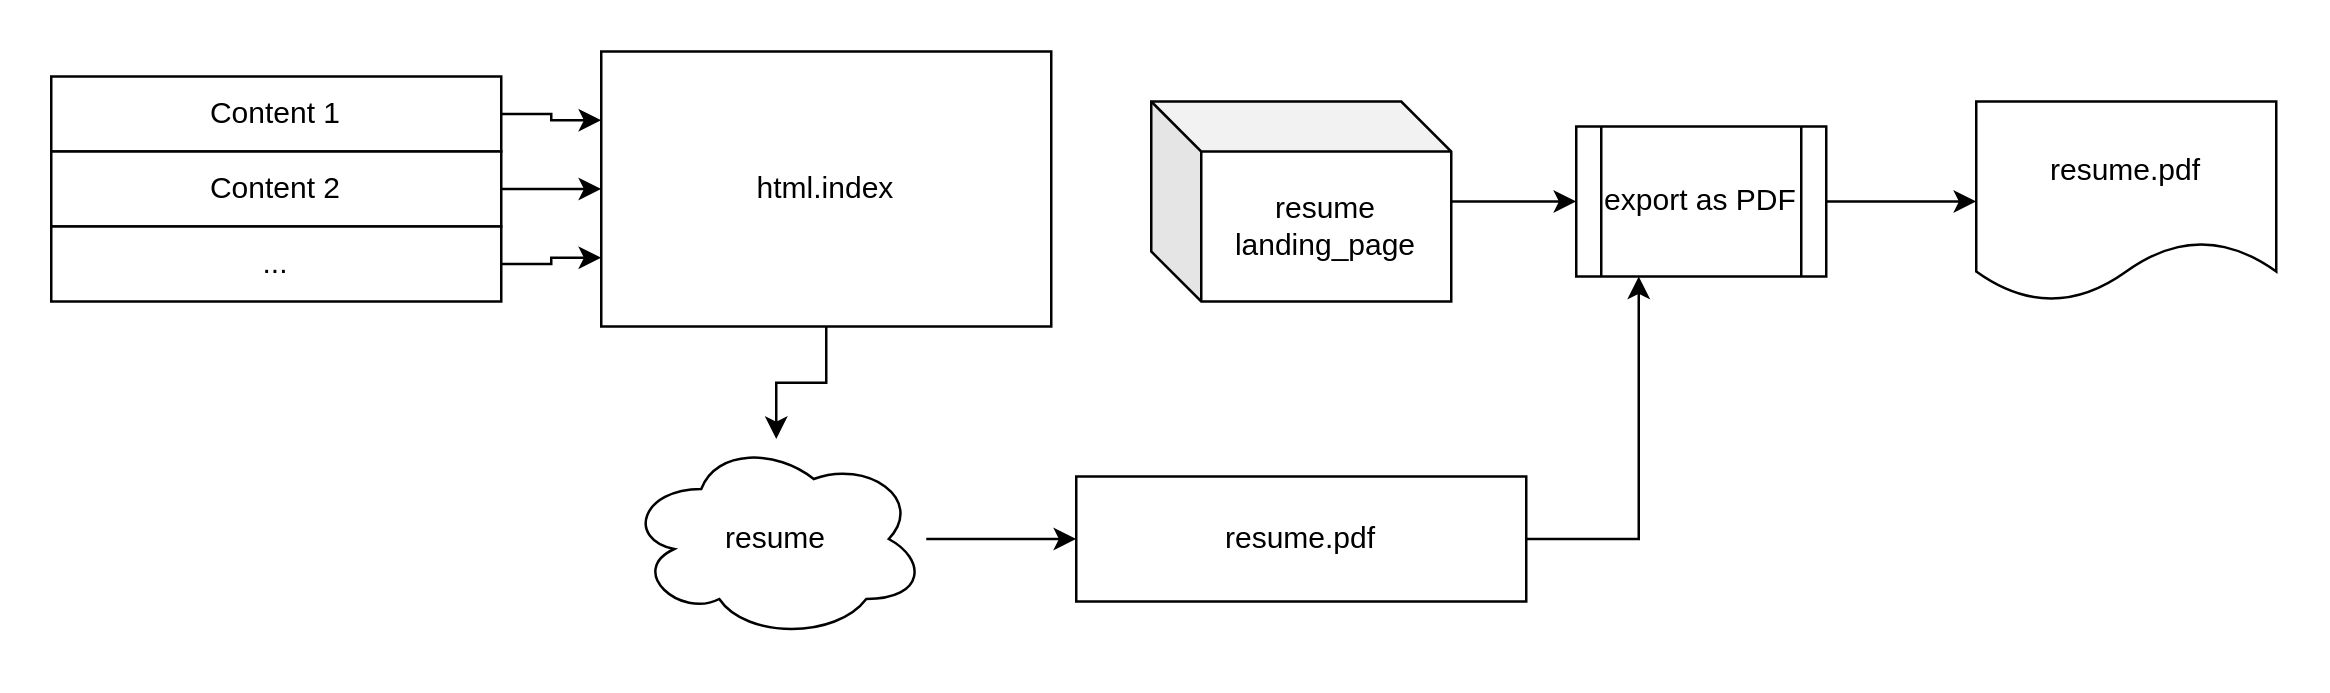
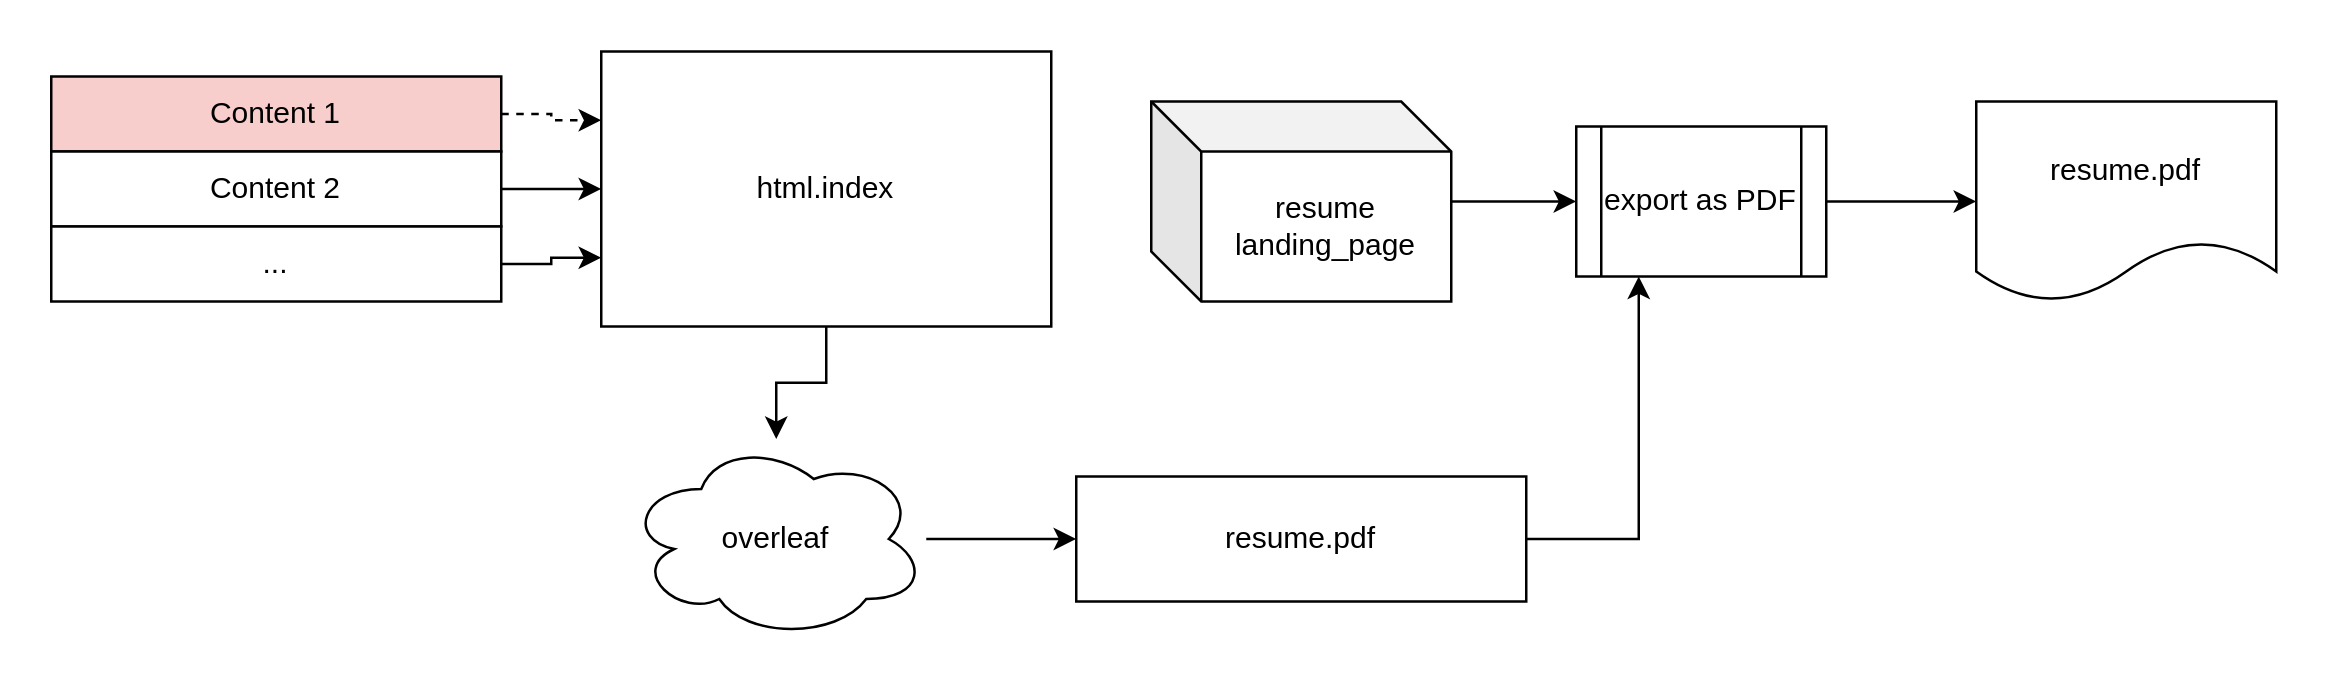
- <mxCell id="6" value="Content 1" style="rounded=0;whiteSpace=wrap;html=1;" vertex="1" parent="1"><mxGeometry x="20" y="30" width="180" height="30" as="geometry" /></mxCell>
+ <mxCell id="6" value="Content 1" style="rounded=0;whiteSpace=wrap;html=1;fillColor=#f8cecc;" vertex="1" parent="1"><mxGeometry x="20" y="30" width="180" height="30" as="geometry" /></mxCell>
- <mxCell id="5" style="edgeStyle=orthogonalEdgeStyle;rounded=0;orthogonalLoop=1;jettySize=auto;html=1;entryX=0;entryY=0.25;entryDx=0;entryDy=0;" edge="1" parent="1" source="6" target="2"><mxGeometry relative="1" as="geometry" /></mxCell>
+ <mxCell id="5" style="edgeStyle=orthogonalEdgeStyle;rounded=0;orthogonalLoop=1;jettySize=auto;html=1;entryX=0;entryY=0.25;entryDx=0;entryDy=0;dashed=1;" edge="1" parent="1" source="6" target="2"><mxGeometry relative="1" as="geometry" /></mxCell>
- <mxCell id="18" value="resume" style="ellipse;shape=cloud;whiteSpace=wrap;html=1;" vertex="1" parent="1"><mxGeometry x="250" y="175" width="120" height="80" as="geometry" /></mxCell>
+ <mxCell id="18" value="overleaf" style="ellipse;shape=cloud;whiteSpace=wrap;html=1;" vertex="1" parent="1"><mxGeometry x="250" y="175" width="120" height="80" as="geometry" /></mxCell>
